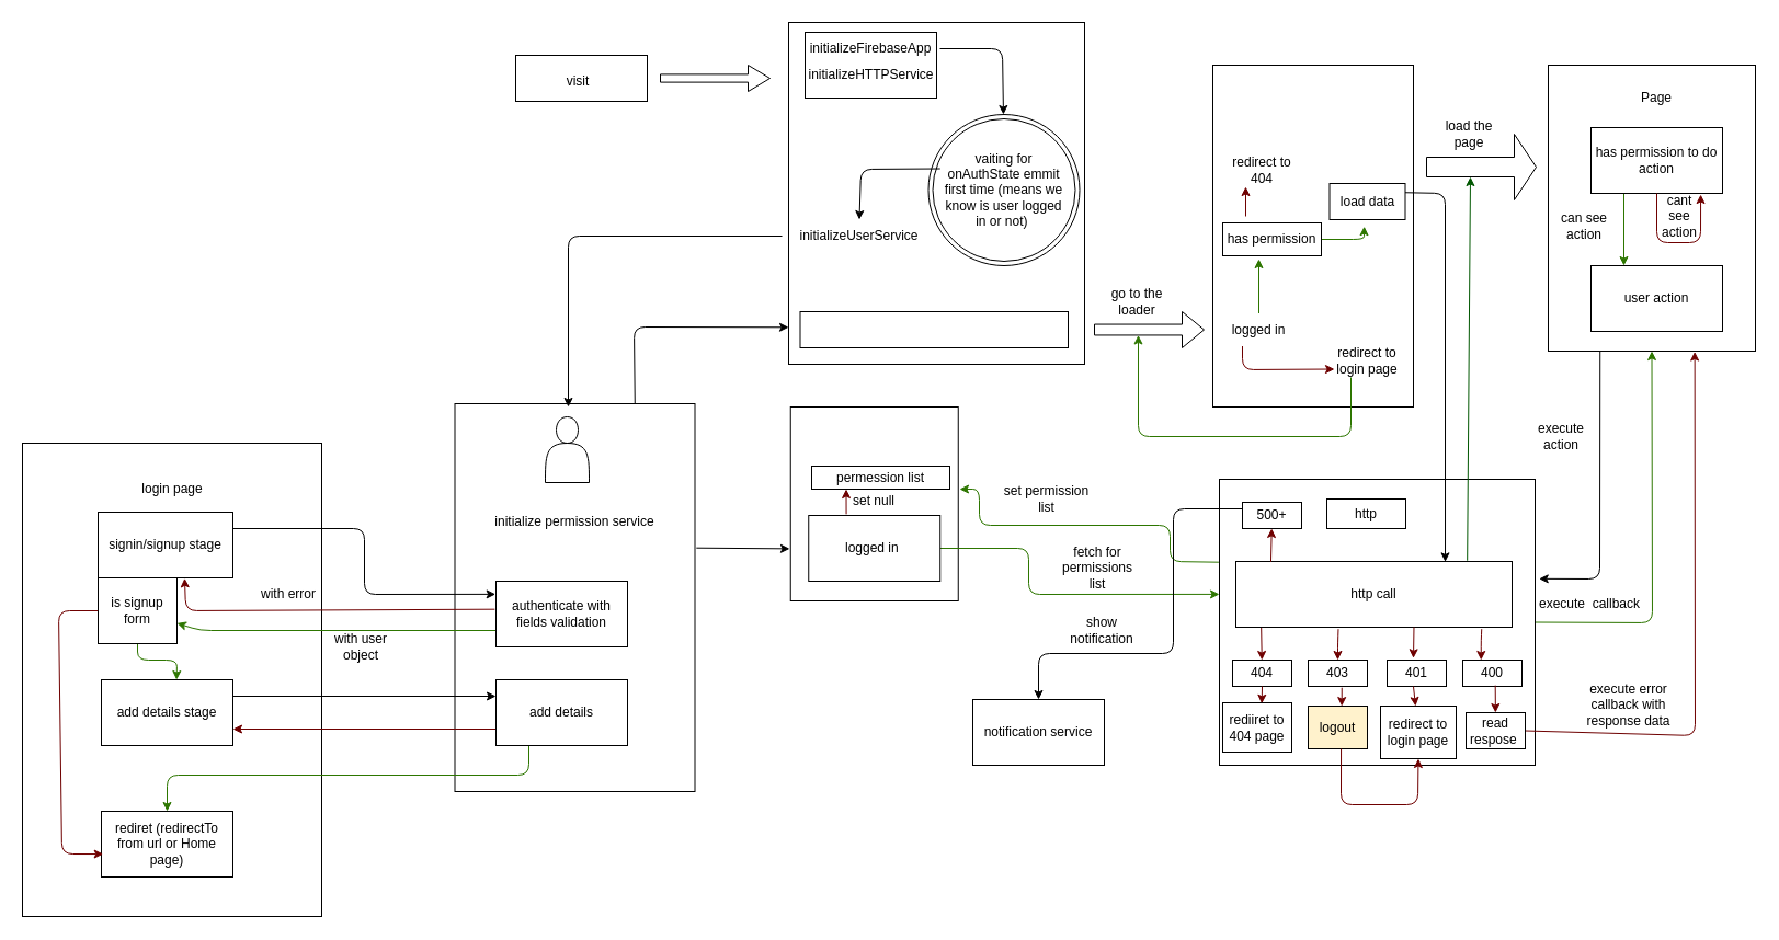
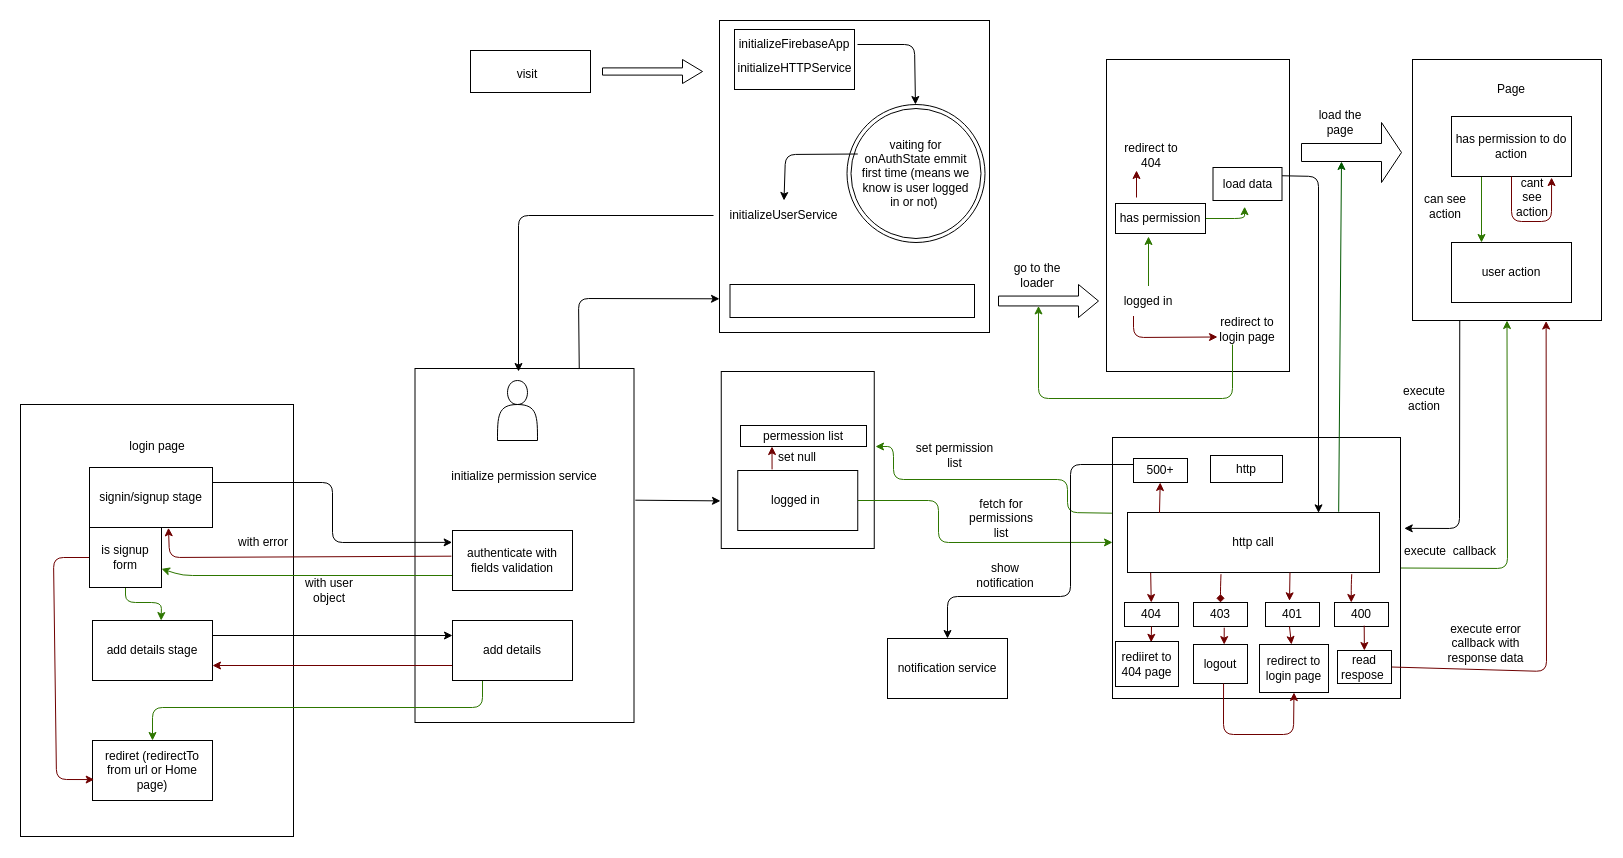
- <mxCell id="48" style="edgeStyle=none;html=1;exitX=0.371;exitY=1.028;exitDx=0;exitDy=0;entryX=0.5;entryY=0;entryDx=0;entryDy=0;exitPerimeter=0;fillColor=#a20025;strokeColor=#6F0000;" edge="1" parent="1" source="50" target="65"><mxGeometry relative="1" as="geometry"><Array as="points"><mxPoint x="1220" y="587" /></Array></mxGeometry></mxCell>
+ <mxCell id="48" style="edgeStyle=none;html=1;exitX=0.371;exitY=1.028;exitDx=0;exitDy=0;entryX=0.5;entryY=0;entryDx=0;entryDy=0;exitPerimeter=0;fillColor=#a20025;strokeColor=#6F0000;endArrow=diamond;" edge="1" parent="1" source="50" target="65"><mxGeometry relative="1" as="geometry"><Array as="points"><mxPoint x="1220" y="587" /></Array></mxGeometry></mxCell>
- <mxCell id="83" value="logout" style="rounded=0;whiteSpace=wrap;html=1;fillColor=#fff2cc;" vertex="1" parent="1"><mxGeometry x="1193" y="644" width="54" height="39" as="geometry" /></mxCell>
+ <mxCell id="83" value="logout" style="rounded=0;whiteSpace=wrap;html=1;" vertex="1" parent="1"><mxGeometry x="1193" y="644" width="54" height="39" as="geometry" /></mxCell>
